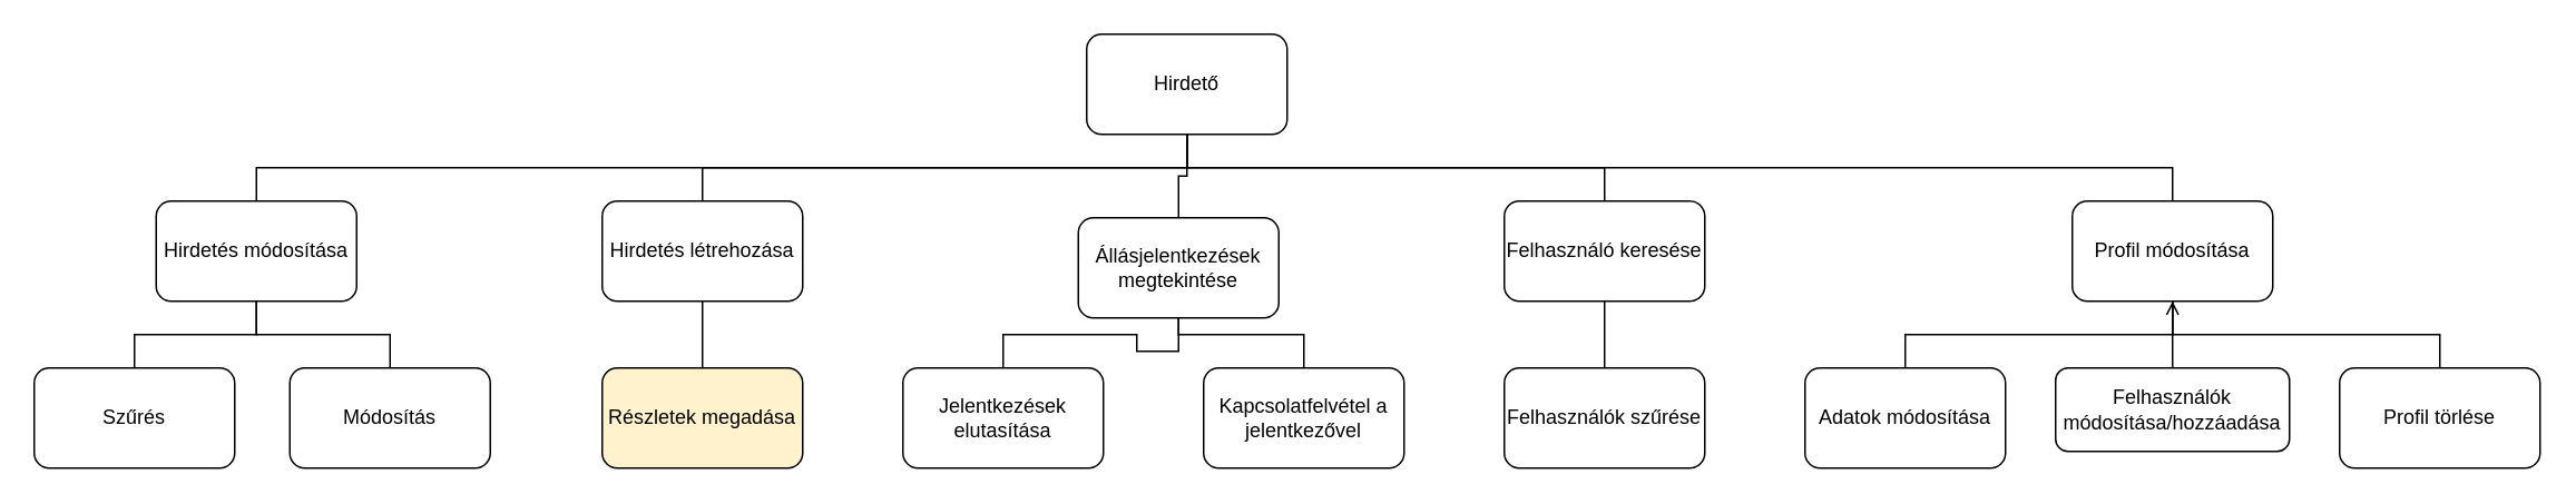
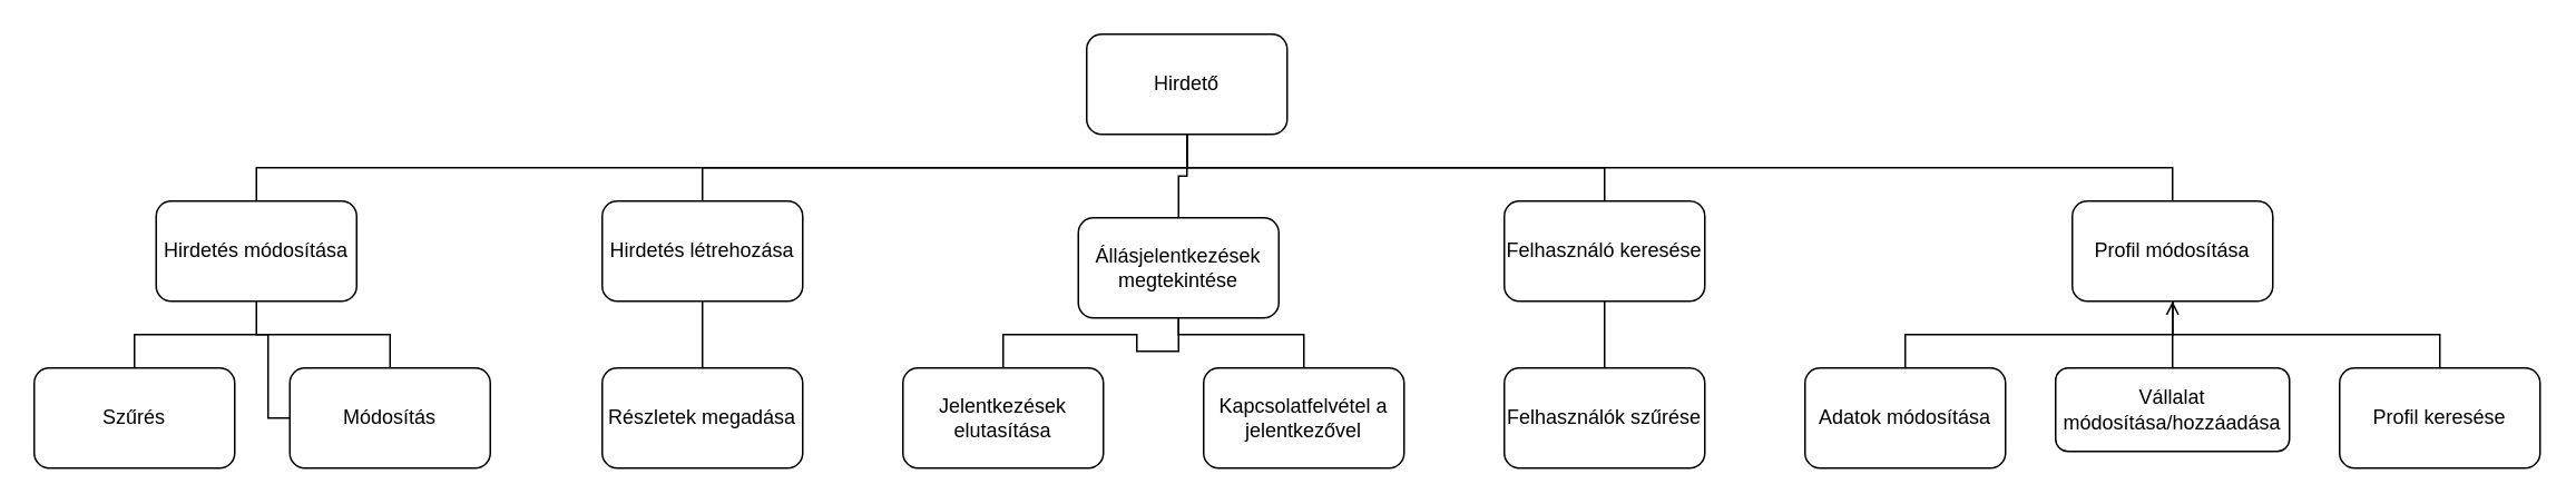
- <mxCell id="27" style="edgeStyle=orthogonalEdgeStyle;rounded=0;orthogonalLoop=1;jettySize=auto;html=1;exitX=0.5;exitY=0;exitDx=0;exitDy=0;endArrow=none;endFill=0;" edge="1" parent="1" source="28" target="24"><mxGeometry relative="1" as="geometry" /></mxCell>
+ <mxCell id="27" style="edgeStyle=orthogonalEdgeStyle;rounded=0;orthogonalLoop=1;jettySize=auto;html=1;exitX=0.5;exitY=0;exitDx=0;exitDy=0;endArrow=none;endFill=0;" edge="1" parent="1" source="28" target="30"><mxGeometry relative="1" as="geometry" /></mxCell>
- <mxCell id="14" value="Felhasználók módosítása/hozzáadása" style="rounded=1;whiteSpace=wrap;html=1;" vertex="1" parent="1"><mxGeometry x="1230" y="220" width="140" height="50" as="geometry" /></mxCell>
+ <mxCell id="14" value="Vállalat módosítása/hozzáadása" style="rounded=1;whiteSpace=wrap;html=1;" vertex="1" parent="1"><mxGeometry x="1230" y="220" width="140" height="50" as="geometry" /></mxCell>
- <mxCell id="26" value="Részletek megadása" style="rounded=1;whiteSpace=wrap;html=1;fillColor=#fff2cc;" vertex="1" parent="1"><mxGeometry x="360" y="220" width="120" height="60" as="geometry" /></mxCell>
+ <mxCell id="26" value="Részletek megadása" style="rounded=1;whiteSpace=wrap;html=1;" vertex="1" parent="1"><mxGeometry x="360" y="220" width="120" height="60" as="geometry" /></mxCell>
- <mxCell id="16" value="Profil törlése" style="rounded=1;whiteSpace=wrap;html=1;" vertex="1" parent="1"><mxGeometry x="1400" y="220" width="120" height="60" as="geometry" /></mxCell>
+ <mxCell id="16" value="Profil keresése" style="rounded=1;whiteSpace=wrap;html=1;" vertex="1" parent="1"><mxGeometry x="1400" y="220" width="120" height="60" as="geometry" /></mxCell>
